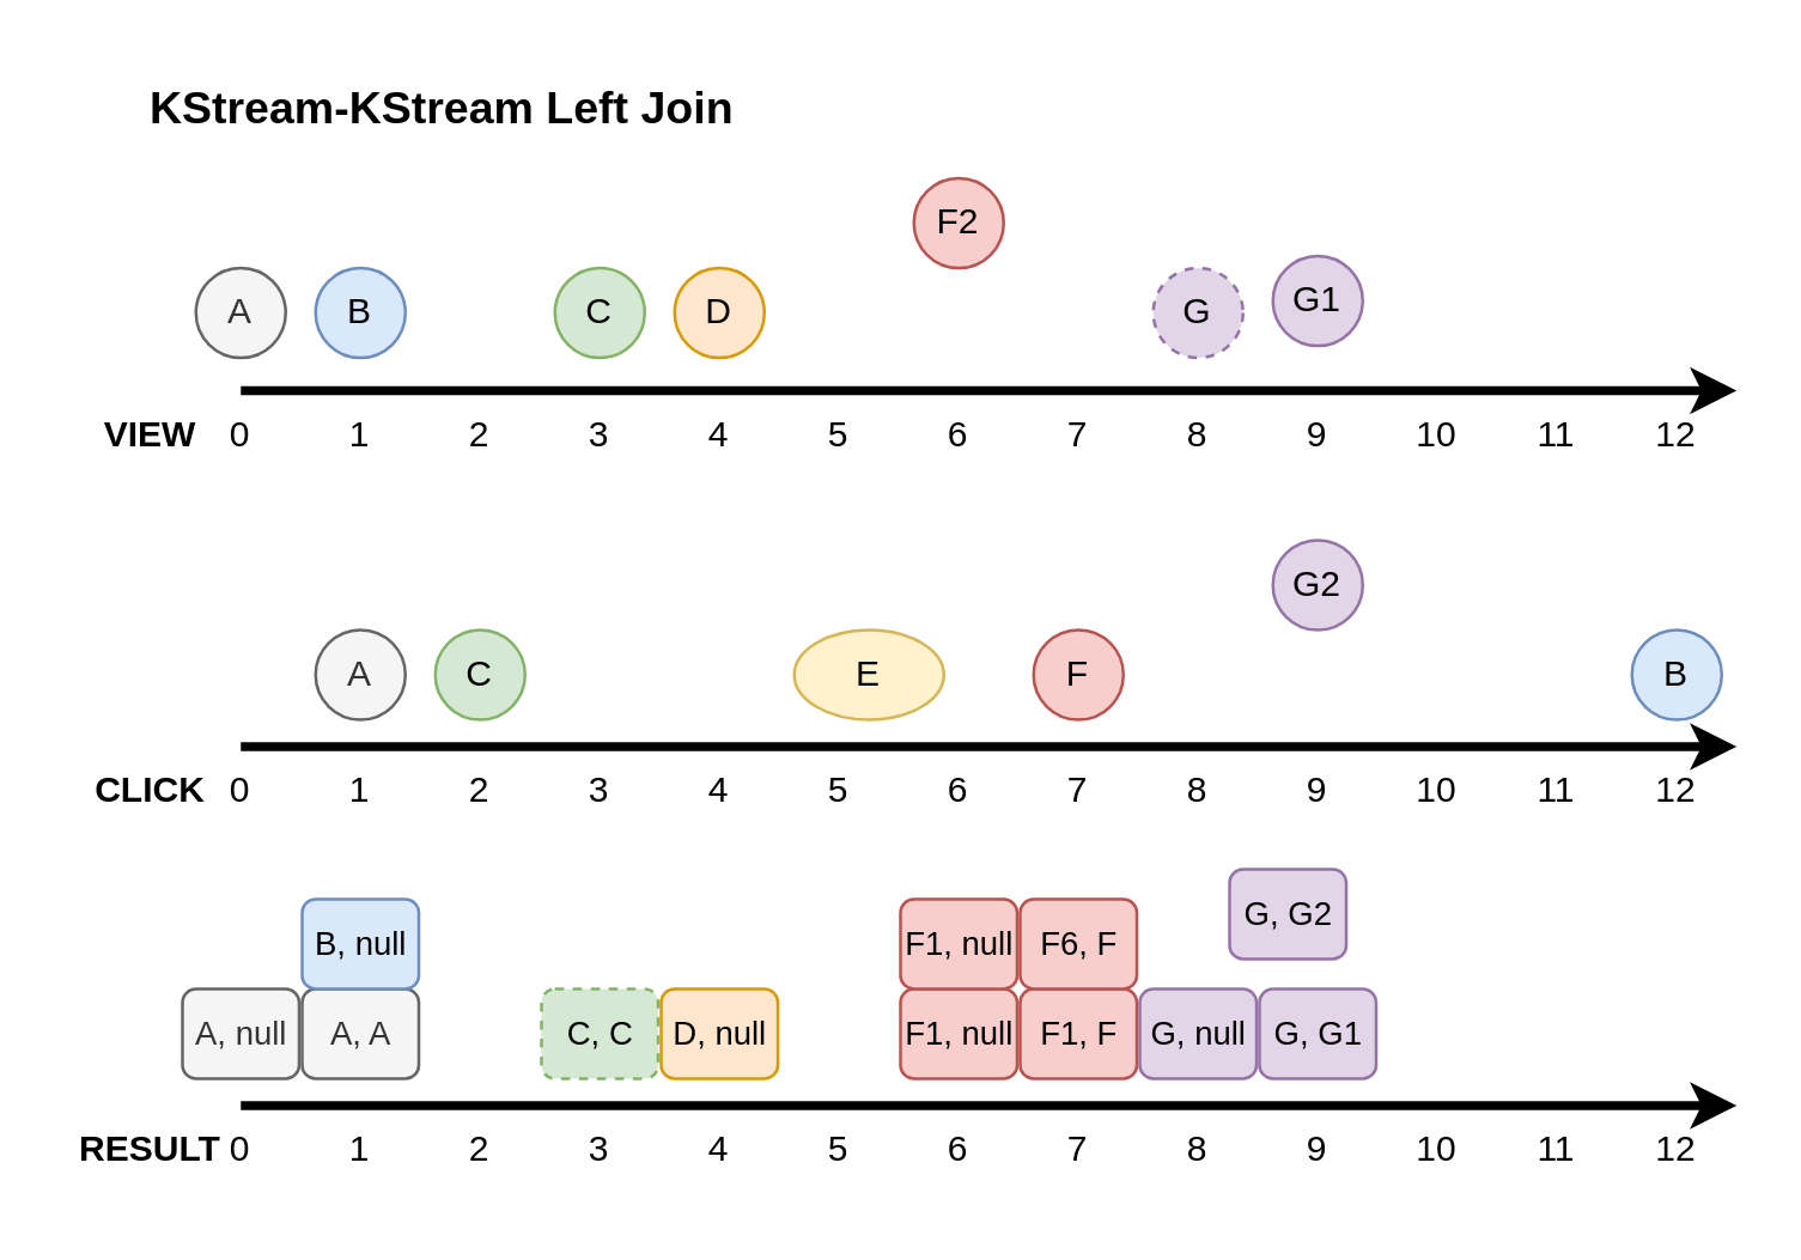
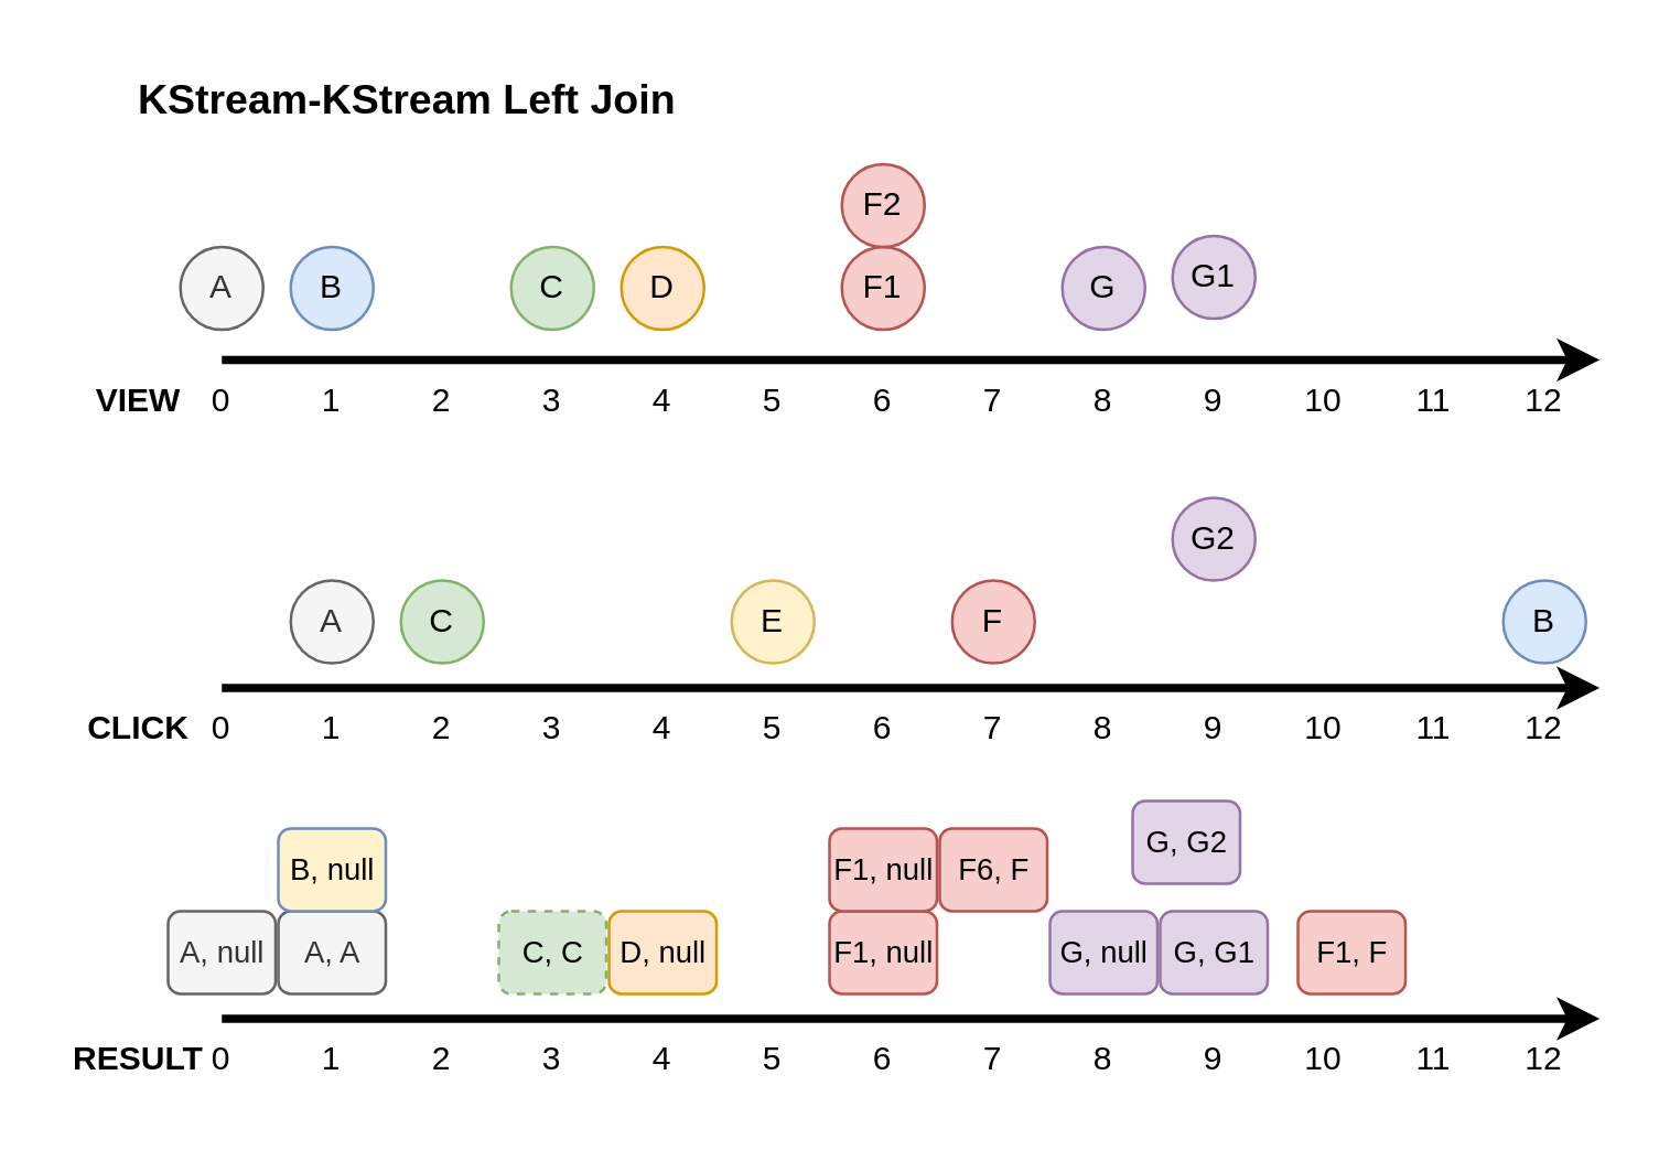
+ <mxCell id="40" value="F1" style="ellipse;whiteSpace=wrap;html=1;aspect=fixed;fillColor=#f8cecc;strokeColor=#b85450;" parent="1" vertex="1"><mxGeometry x="305" y="89" width="30" height="30" as="geometry" /></mxCell>
- <mxCell id="42" value="G" style="ellipse;whiteSpace=wrap;html=1;aspect=fixed;fillColor=#e1d5e7;strokeColor=#9673a6;dashed=1;" parent="1" vertex="1"><mxGeometry x="385" y="89" width="30" height="30" as="geometry" /></mxCell>
+ <mxCell id="42" value="G" style="ellipse;whiteSpace=wrap;html=1;aspect=fixed;fillColor=#e1d5e7;strokeColor=#9673a6;" parent="1" vertex="1"><mxGeometry x="385" y="89" width="30" height="30" as="geometry" /></mxCell>
- <mxCell id="39" value="E" style="ellipse;whiteSpace=wrap;html=1;aspect=fixed;fillColor=#fff2cc;strokeColor=#d6b656;" parent="1" vertex="1"><mxGeometry x="265" y="210" width="50" height="30" as="geometry" /></mxCell>
+ <mxCell id="39" value="E" style="ellipse;whiteSpace=wrap;html=1;aspect=fixed;fillColor=#fff2cc;strokeColor=#d6b656;" parent="1" vertex="1"><mxGeometry x="265" y="210" width="30" height="30" as="geometry" /></mxCell>
- <mxCell id="69" value="B, null" style="rounded=1;whiteSpace=wrap;html=1;fillColor=#dae8fc;strokeColor=#6c8ebf;fontSize=11;" vertex="1" parent="1"><mxGeometry x="100.5" y="300" width="39" height="30" as="geometry" /></mxCell>
+ <mxCell id="69" value="B, null" style="rounded=1;whiteSpace=wrap;html=1;fillColor=#fff2cc;strokeColor=#6c8ebf;fontSize=11;" vertex="1" parent="1"><mxGeometry x="100.5" y="300" width="39" height="30" as="geometry" /></mxCell>
- <mxCell id="64" value="F1, F" style="rounded=1;whiteSpace=wrap;html=1;fillColor=#f8cecc;strokeColor=#b85450;fontSize=11;" vertex="1" parent="1"><mxGeometry x="340.5" y="330" width="39" height="30" as="geometry" /></mxCell>
+ <mxCell id="64" value="F1, F" style="rounded=1;whiteSpace=wrap;html=1;fillColor=#f8cecc;strokeColor=#b85450;fontSize=11;" vertex="1" parent="1"><mxGeometry x="470.5" y="330" width="39" height="30" as="geometry" /></mxCell>
